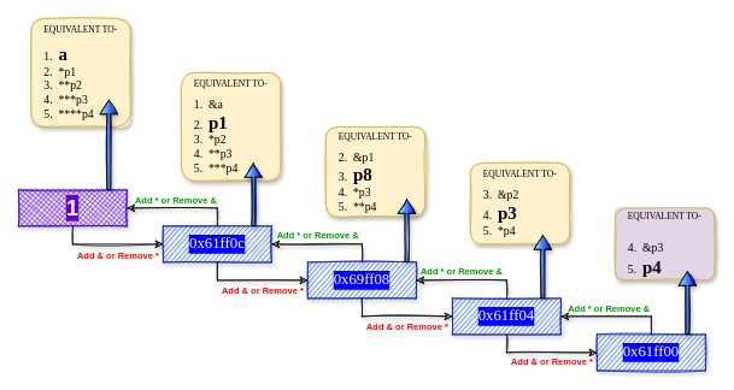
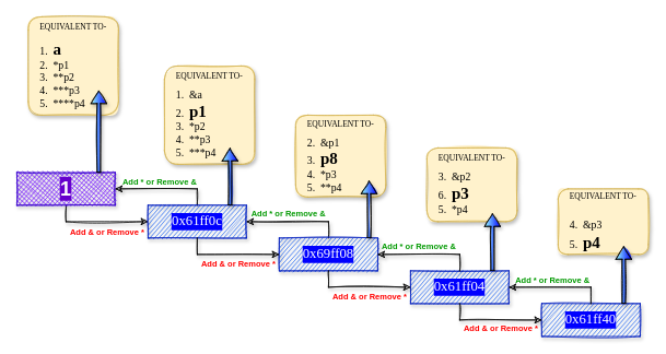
- <mxCell id="26" value="&lt;p style=&quot;line-height: 1.1&quot;&gt;EQUIVALENT TO-&lt;/p&gt;&lt;div style=&quot;text-align: left ; font-size: 13px&quot;&gt;&lt;span&gt;&lt;font style=&quot;font-size: 13px&quot;&gt;3.&amp;nbsp; &amp;amp;p2&lt;/font&gt;&lt;/span&gt;&lt;/div&gt;&lt;div style=&quot;text-align: left&quot;&gt;&lt;font&gt;&lt;span style=&quot;font-size: 13px&quot;&gt;4.&amp;nbsp; &lt;/span&gt;&lt;b&gt;&lt;font style=&quot;font-size: 20px&quot;&gt;p3&lt;/font&gt;&lt;/b&gt;&lt;/font&gt;&lt;/div&gt;&lt;div style=&quot;text-align: left ; font-size: 13px&quot;&gt;&lt;font style=&quot;font-size: 13px&quot;&gt;5.&amp;nbsp; *p4&lt;/font&gt;&lt;/div&gt;&lt;p&gt;&lt;/p&gt;" style="rounded=1;whiteSpace=wrap;html=1;fontSize=10;fillColor=#fff2cc;strokeColor=#d6b656;fontFamily=Comic Sans MS;fontStyle=0;sketch=1;fillStyle=solid;shadow=1;" vertex="1" parent="1"><mxGeometry x="520" y="180" width="110" height="90" as="geometry" /></mxCell>
+ <mxCell id="26" value="&lt;p style=&quot;line-height: 1.1&quot;&gt;EQUIVALENT TO-&lt;/p&gt;&lt;div style=&quot;text-align: left ; font-size: 13px&quot;&gt;&lt;span&gt;&lt;font style=&quot;font-size: 13px&quot;&gt;3.&amp;nbsp; &amp;amp;p2&lt;/font&gt;&lt;/span&gt;&lt;/div&gt;&lt;div style=&quot;text-align: left&quot;&gt;&lt;font&gt;&lt;span style=&quot;font-size: 13px&quot;&gt;6.&amp;nbsp; &lt;/span&gt;&lt;b&gt;&lt;font style=&quot;font-size: 20px&quot;&gt;p3&lt;/font&gt;&lt;/b&gt;&lt;/font&gt;&lt;/div&gt;&lt;div style=&quot;text-align: left ; font-size: 13px&quot;&gt;&lt;font style=&quot;font-size: 13px&quot;&gt;5.&amp;nbsp; *p4&lt;/font&gt;&lt;/div&gt;&lt;p&gt;&lt;/p&gt;" style="rounded=1;whiteSpace=wrap;html=1;fontSize=10;fillColor=#fff2cc;strokeColor=#d6b656;fontFamily=Comic Sans MS;fontStyle=0;sketch=1;fillStyle=solid;shadow=1;" vertex="1" parent="1"><mxGeometry x="520" y="180" width="110" height="90" as="geometry" /></mxCell>
- <mxCell id="27" value="&lt;p style=&quot;line-height: 1.1&quot;&gt;EQUIVALENT TO-&lt;br&gt;&lt;/p&gt;&lt;div style=&quot;text-align: left&quot;&gt;&lt;br&gt;&lt;/div&gt;&lt;div style=&quot;text-align: left ; font-size: 13px&quot;&gt;&lt;span&gt;&lt;font style=&quot;font-size: 13px&quot;&gt;4.&amp;nbsp; &amp;amp;p3&lt;/font&gt;&lt;/span&gt;&lt;/div&gt;&lt;div style=&quot;text-align: left&quot;&gt;&lt;font&gt;&lt;span style=&quot;font-size: 13px&quot;&gt;5.&amp;nbsp; &lt;/span&gt;&lt;b&gt;&lt;font style=&quot;font-size: 20px&quot;&gt;p4&lt;/font&gt;&lt;/b&gt;&lt;/font&gt;&lt;/div&gt;&lt;p&gt;&lt;/p&gt;" style="rounded=1;whiteSpace=wrap;html=1;fontSize=10;fillColor=#e1d5e7;strokeColor=#d6b656;fontFamily=Comic Sans MS;fontStyle=0;sketch=1;fillStyle=solid;shadow=1;" vertex="1" parent="1"><mxGeometry x="680" y="230" width="110" height="80" as="geometry" /></mxCell>
+ <mxCell id="27" value="&lt;p style=&quot;line-height: 1.1&quot;&gt;EQUIVALENT TO-&lt;br&gt;&lt;/p&gt;&lt;div style=&quot;text-align: left&quot;&gt;&lt;br&gt;&lt;/div&gt;&lt;div style=&quot;text-align: left ; font-size: 13px&quot;&gt;&lt;span&gt;&lt;font style=&quot;font-size: 13px&quot;&gt;4.&amp;nbsp; &amp;amp;p3&lt;/font&gt;&lt;/span&gt;&lt;/div&gt;&lt;div style=&quot;text-align: left&quot;&gt;&lt;font&gt;&lt;span style=&quot;font-size: 13px&quot;&gt;5.&amp;nbsp; &lt;/span&gt;&lt;b&gt;&lt;font style=&quot;font-size: 20px&quot;&gt;p4&lt;/font&gt;&lt;/b&gt;&lt;/font&gt;&lt;/div&gt;&lt;p&gt;&lt;/p&gt;" style="rounded=1;whiteSpace=wrap;html=1;fontSize=10;fillColor=#fff2cc;strokeColor=#d6b656;fontFamily=Comic Sans MS;fontStyle=0;sketch=1;fillStyle=solid;shadow=1;" vertex="1" parent="1"><mxGeometry x="680" y="230" width="110" height="80" as="geometry" /></mxCell>
- <mxCell id="9" value="0x61ff00" style="rounded=0;whiteSpace=wrap;html=1;sketch=1;fillColor=#0050ef;strokeColor=#001DBC;fontColor=#ffffff;fillStyle=hachure;fontFamily=Verdana;labelBackgroundColor=#0000FF;labelBorderColor=none;fontSize=17;shadow=1;" vertex="1" parent="1"><mxGeometry x="660" y="370" width="120" height="40" as="geometry" /></mxCell>
+ <mxCell id="9" value="0x61ff40" style="rounded=0;whiteSpace=wrap;html=1;sketch=1;fillColor=#0050ef;strokeColor=#001DBC;fontColor=#ffffff;fillStyle=hachure;fontFamily=Verdana;labelBackgroundColor=#0000FF;labelBorderColor=none;fontSize=17;shadow=1;" vertex="1" parent="1"><mxGeometry x="660" y="370" width="120" height="40" as="geometry" /></mxCell>
